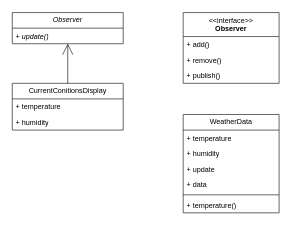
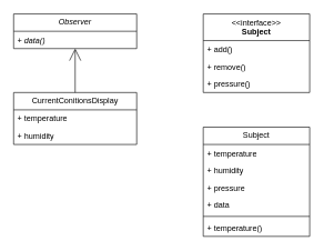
- <mxCell id="4" value="&lt;span style=&quot;font-weight: normal;&quot;&gt;&amp;lt;&amp;lt;interface&amp;gt;&amp;gt;&lt;br&gt;&lt;/span&gt;Observer" style="swimlane;fontStyle=1;align=center;verticalAlign=top;childLayout=stackLayout;horizontal=1;startSize=40;horizontalStack=0;resizeParent=1;resizeParentMax=0;resizeLast=0;collapsible=1;marginBottom=0;whiteSpace=wrap;html=1;" parent="1" vertex="1"><mxGeometry x="305" y="20" width="160" height="118" as="geometry" /></mxCell>
+ <mxCell id="4" value="&lt;span style=&quot;font-weight: normal;&quot;&gt;&amp;lt;&amp;lt;interface&amp;gt;&amp;gt;&lt;br&gt;&lt;/span&gt;Subject" style="swimlane;fontStyle=1;align=center;verticalAlign=top;childLayout=stackLayout;horizontal=1;startSize=40;horizontalStack=0;resizeParent=1;resizeParentMax=0;resizeLast=0;collapsible=1;marginBottom=0;whiteSpace=wrap;html=1;" parent="1" vertex="1"><mxGeometry x="305" y="20" width="160" height="118" as="geometry" /></mxCell>
- <mxCell id="3" value="&lt;i&gt;+ update()&lt;/i&gt;" style="text;strokeColor=none;fillColor=none;align=left;verticalAlign=top;spacingLeft=4;spacingRight=4;overflow=hidden;rotatable=0;points=[[0,0.5],[1,0.5]];portConstraint=eastwest;whiteSpace=wrap;html=1;" parent="2" vertex="1"><mxGeometry y="26" width="185" height="26" as="geometry" /></mxCell>
+ <mxCell id="3" value="&lt;i&gt;+ data()&lt;/i&gt;" style="text;strokeColor=none;fillColor=none;align=left;verticalAlign=top;spacingLeft=4;spacingRight=4;overflow=hidden;rotatable=0;points=[[0,0.5],[1,0.5]];portConstraint=eastwest;whiteSpace=wrap;html=1;" parent="2" vertex="1"><mxGeometry y="26" width="185" height="26" as="geometry" /></mxCell>
- <mxCell id="7" value="+ publish()" style="text;strokeColor=none;fillColor=none;align=left;verticalAlign=top;spacingLeft=4;spacingRight=4;overflow=hidden;rotatable=0;points=[[0,0.5],[1,0.5]];portConstraint=eastwest;whiteSpace=wrap;html=1;" parent="4" vertex="1"><mxGeometry y="92" width="160" height="26" as="geometry" /></mxCell>
+ <mxCell id="7" value="+ pressure()" style="text;strokeColor=none;fillColor=none;align=left;verticalAlign=top;spacingLeft=4;spacingRight=4;overflow=hidden;rotatable=0;points=[[0,0.5],[1,0.5]];portConstraint=eastwest;whiteSpace=wrap;html=1;" parent="4" vertex="1"><mxGeometry y="92" width="160" height="26" as="geometry" /></mxCell>
- <mxCell id="12" value="WeatherData" style="swimlane;fontStyle=0;childLayout=stackLayout;horizontal=1;startSize=26;fillColor=none;horizontalStack=0;resizeParent=1;resizeParentMax=0;resizeLast=0;collapsible=1;marginBottom=0;whiteSpace=wrap;html=1;" vertex="1" parent="1"><mxGeometry x="305" y="190" width="160" height="164" as="geometry" /></mxCell>
+ <mxCell id="12" value="Subject" style="swimlane;fontStyle=0;childLayout=stackLayout;horizontal=1;startSize=26;fillColor=none;horizontalStack=0;resizeParent=1;resizeParentMax=0;resizeLast=0;collapsible=1;marginBottom=0;whiteSpace=wrap;html=1;" vertex="1" parent="1"><mxGeometry x="305" y="190" width="160" height="164" as="geometry" /></mxCell>
- <mxCell id="15" value="+ update" style="text;strokeColor=none;fillColor=none;align=left;verticalAlign=top;spacingLeft=4;spacingRight=4;overflow=hidden;rotatable=0;points=[[0,0.5],[1,0.5]];portConstraint=eastwest;whiteSpace=wrap;html=1;" vertex="1" parent="12"><mxGeometry y="78" width="160" height="26" as="geometry" /></mxCell>
+ <mxCell id="15" value="+ pressure" style="text;strokeColor=none;fillColor=none;align=left;verticalAlign=top;spacingLeft=4;spacingRight=4;overflow=hidden;rotatable=0;points=[[0,0.5],[1,0.5]];portConstraint=eastwest;whiteSpace=wrap;html=1;" vertex="1" parent="12"><mxGeometry y="78" width="160" height="26" as="geometry" /></mxCell>
